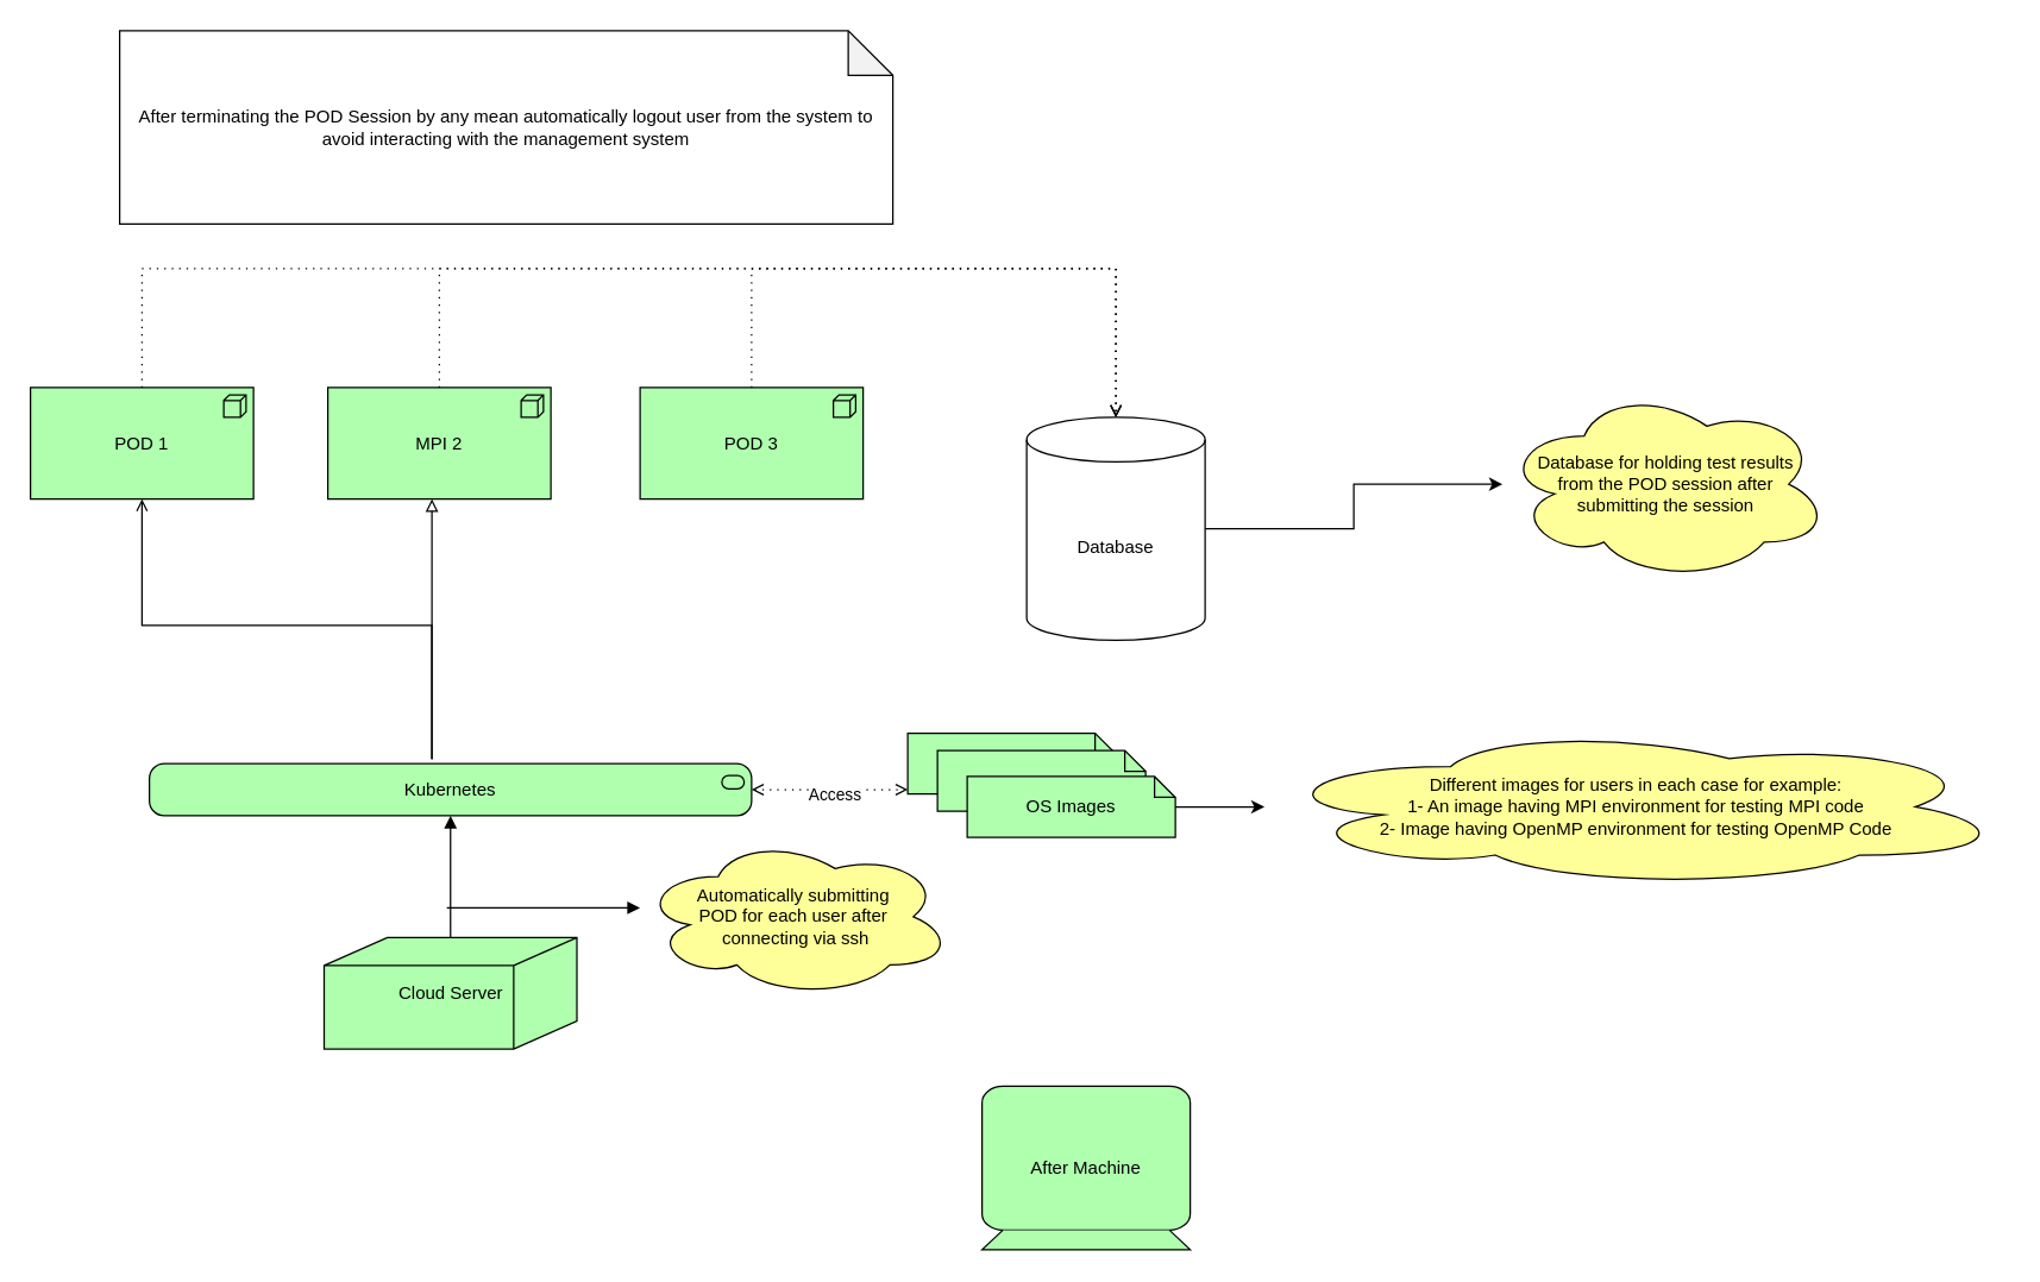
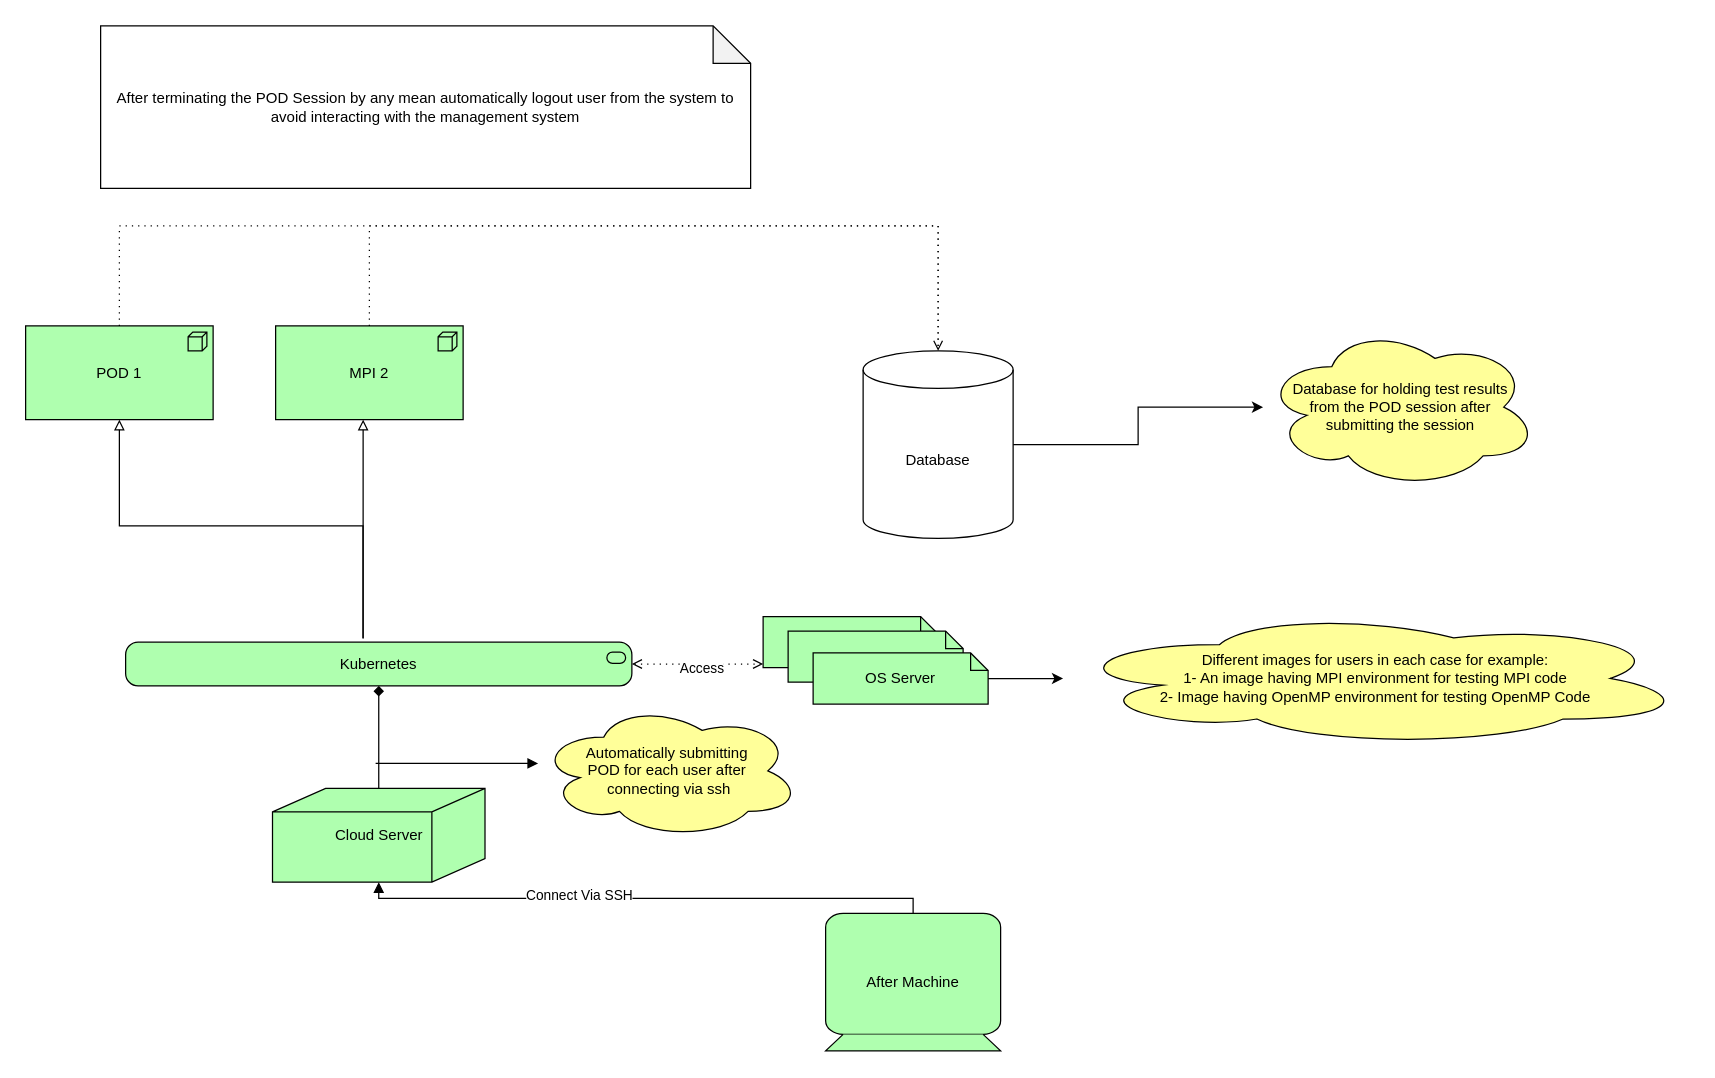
- <mxCell id="21" value="" style="edgeStyle=elbowEdgeStyle;html=1;endArrow=open;elbow=vertical;endFill=0;dashed=1;dashPattern=1 4;rounded=0;exitX=0.5;exitY=0;exitDx=0;exitDy=0;exitPerimeter=0;entryX=0.5;entryY=0;entryDx=0;entryDy=0;entryPerimeter=0;" edge="1" parent="1" source="16" target="20"><mxGeometry width="160" relative="1" as="geometry"><mxPoint x="520" y="200" as="sourcePoint" /><mxPoint x="680" y="200" as="targetPoint" /><Array as="points"><mxPoint x="630" y="180" /></Array></mxGeometry></mxCell>
- <mxCell id="23" value="" style="edgeStyle=elbowEdgeStyle;html=1;endArrow=open;elbow=vertical;endFill=0;dashed=1;dashPattern=1 4;rounded=0;exitX=0.5;exitY=0;exitDx=0;exitDy=0;exitPerimeter=0;entryX=0.5;entryY=0;entryDx=0;entryDy=0;entryPerimeter=0;" edge="1" parent="1" source="14" target="20"><mxGeometry width="160" relative="1" as="geometry"><mxPoint x="510" y="260" as="sourcePoint" /><mxPoint x="755" y="280" as="targetPoint" /><Array as="points"><mxPoint x="635" y="180" /></Array></mxGeometry></mxCell>
+ <mxCell id="23" value="" style="edgeStyle=elbowEdgeStyle;html=1;endArrow=none;elbow=vertical;endFill=0;dashed=1;dashPattern=1 4;rounded=0;exitX=0.5;exitY=0;exitDx=0;exitDy=0;exitPerimeter=0;entryX=0.5;entryY=0;entryDx=0;entryDy=0;entryPerimeter=0;" edge="1" parent="1" source="14" target="20"><mxGeometry width="160" relative="1" as="geometry"><mxPoint x="510" y="260" as="sourcePoint" /><mxPoint x="755" y="280" as="targetPoint" /><Array as="points"><mxPoint x="635" y="180" /></Array></mxGeometry></mxCell>
- <mxCell id="16" value="POD 3" style="html=1;outlineConnect=0;whiteSpace=wrap;fillColor=#AFFFAF;shape=mxgraph.archimate3.application;appType=node;archiType=square;" vertex="1" parent="1"><mxGeometry x="430" y="260" width="150" height="75" as="geometry" /></mxCell>
- <mxCell id="17" value="" style="endArrow=open;html=1;endFill=0;edgeStyle=elbowEdgeStyle;elbow=vertical;rounded=0;entryX=0.5;entryY=1;entryDx=0;entryDy=0;entryPerimeter=0;exitX=0.469;exitY=-0.086;exitDx=0;exitDy=0;exitPerimeter=0;" edge="1" parent="1" source="9" target="14"><mxGeometry width="160" relative="1" as="geometry"><mxPoint x="350" y="470" as="sourcePoint" /><mxPoint x="510" y="470" as="targetPoint" /><Array as="points"><mxPoint x="200" y="420" /></Array></mxGeometry></mxCell>
+ <mxCell id="17" value="" style="endArrow=block;html=1;endFill=0;edgeStyle=elbowEdgeStyle;elbow=vertical;rounded=0;entryX=0.5;entryY=1;entryDx=0;entryDy=0;entryPerimeter=0;exitX=0.469;exitY=-0.086;exitDx=0;exitDy=0;exitPerimeter=0;" edge="1" parent="1" source="9" target="14"><mxGeometry width="160" relative="1" as="geometry"><mxPoint x="350" y="470" as="sourcePoint" /><mxPoint x="510" y="470" as="targetPoint" /><Array as="points"><mxPoint x="200" y="420" /></Array></mxGeometry></mxCell>
- <mxCell id="5" value="OS Images" style="html=1;outlineConnect=0;whiteSpace=wrap;fillColor=#AFFFAF;shape=note;size=14;movable=1;resizable=1;rotatable=1;deletable=1;editable=1;locked=0;connectable=1;" vertex="1" parent="2"><mxGeometry x="40" y="29.167" width="140" height="40.833" as="geometry" /></mxCell>
+ <mxCell id="5" value="OS Server" style="html=1;outlineConnect=0;whiteSpace=wrap;fillColor=#AFFFAF;shape=note;size=14;movable=1;resizable=1;rotatable=1;deletable=1;editable=1;locked=0;connectable=1;" vertex="1" parent="2"><mxGeometry x="40" y="29.167" width="140" height="40.833" as="geometry" /></mxCell>
- <mxCell id="13" value="" style="edgeStyle=elbowEdgeStyle;html=1;endArrow=block;dashed=0;elbow=vertical;endFill=1;rounded=0;entryX=0.5;entryY=1;entryDx=0;entryDy=0;entryPerimeter=0;" edge="1" parent="1" source="8" target="9"><mxGeometry width="160" relative="1" as="geometry"><mxPoint x="330" y="620" as="sourcePoint" /><mxPoint x="510" y="670" as="targetPoint" /></mxGeometry></mxCell>
+ <mxCell id="13" value="" style="edgeStyle=elbowEdgeStyle;html=1;endArrow=diamond;dashed=0;elbow=vertical;endFill=1;rounded=0;entryX=0.5;entryY=1;entryDx=0;entryDy=0;entryPerimeter=0;" edge="1" parent="1" source="8" target="9"><mxGeometry width="160" relative="1" as="geometry"><mxPoint x="330" y="620" as="sourcePoint" /><mxPoint x="510" y="670" as="targetPoint" /></mxGeometry></mxCell>
+ <mxCell id="11" value="" style="edgeStyle=elbowEdgeStyle;html=1;endArrow=block;dashed=0;elbow=vertical;endFill=1;rounded=0;" edge="1" parent="1" source="10" target="8"><mxGeometry width="160" relative="1" as="geometry"><mxPoint x="510" y="670" as="sourcePoint" /><mxPoint x="350" y="670" as="targetPoint" /></mxGeometry></mxCell>
+ <mxCell id="12" value="Connect Via SSH" style="edgeLabel;html=1;align=center;verticalAlign=middle;resizable=0;points=[];" vertex="1" connectable="0" parent="11"><mxGeometry x="0.237" y="-3" relative="1" as="geometry"><mxPoint as="offset" /></mxGeometry></mxCell>
